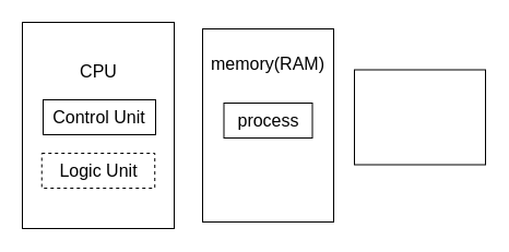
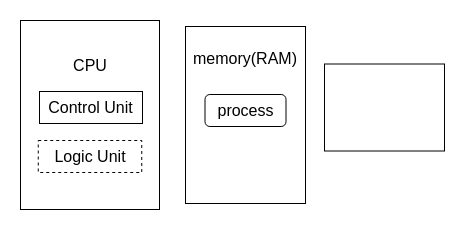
- <mxCell id="9" value="process" style="rounded=0;whiteSpace=wrap;html=1;fontSize=16;" vertex="1" parent="1"><mxGeometry x="204.5" y="94" width="81" height="32" as="geometry" /></mxCell>
+ <mxCell id="9" value="process" style="whiteSpace=wrap;html=1;fontSize=16;rounded=1;" vertex="1" parent="1"><mxGeometry x="204.5" y="94" width="81" height="32" as="geometry" /></mxCell>
